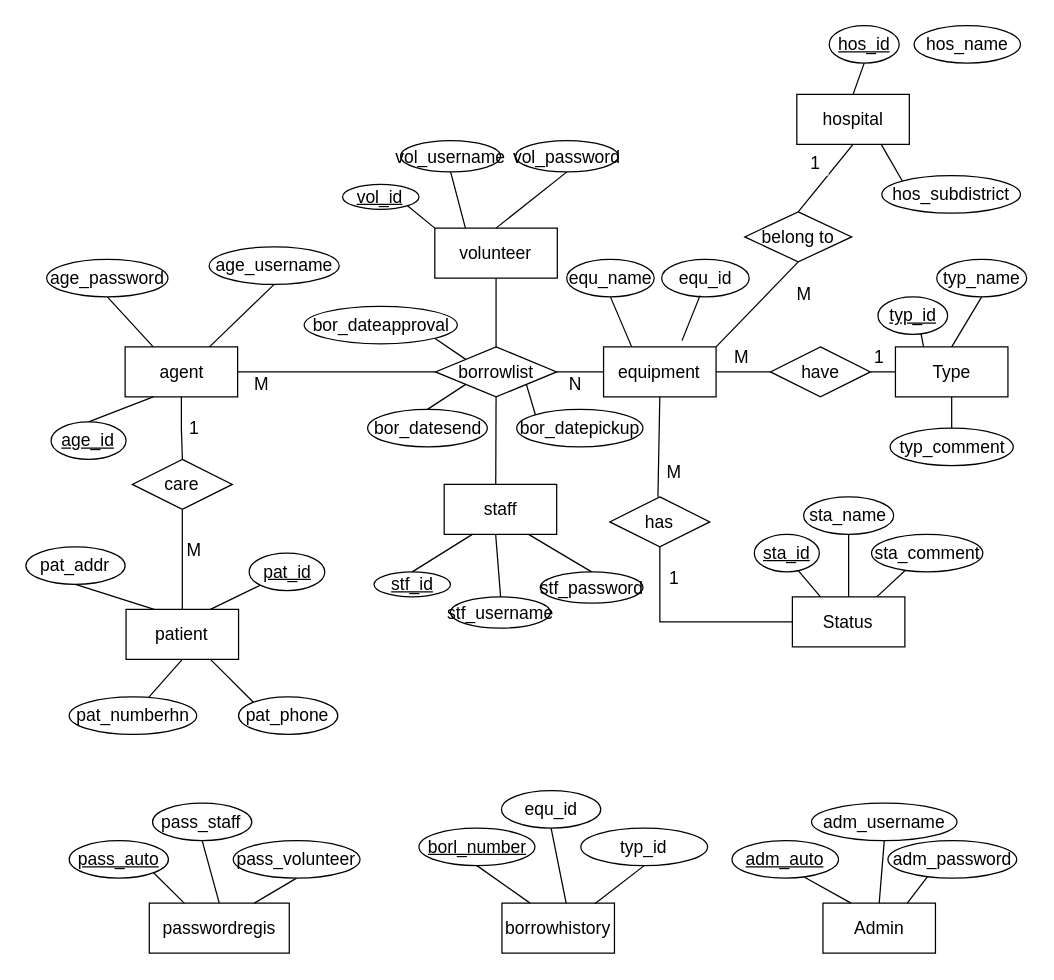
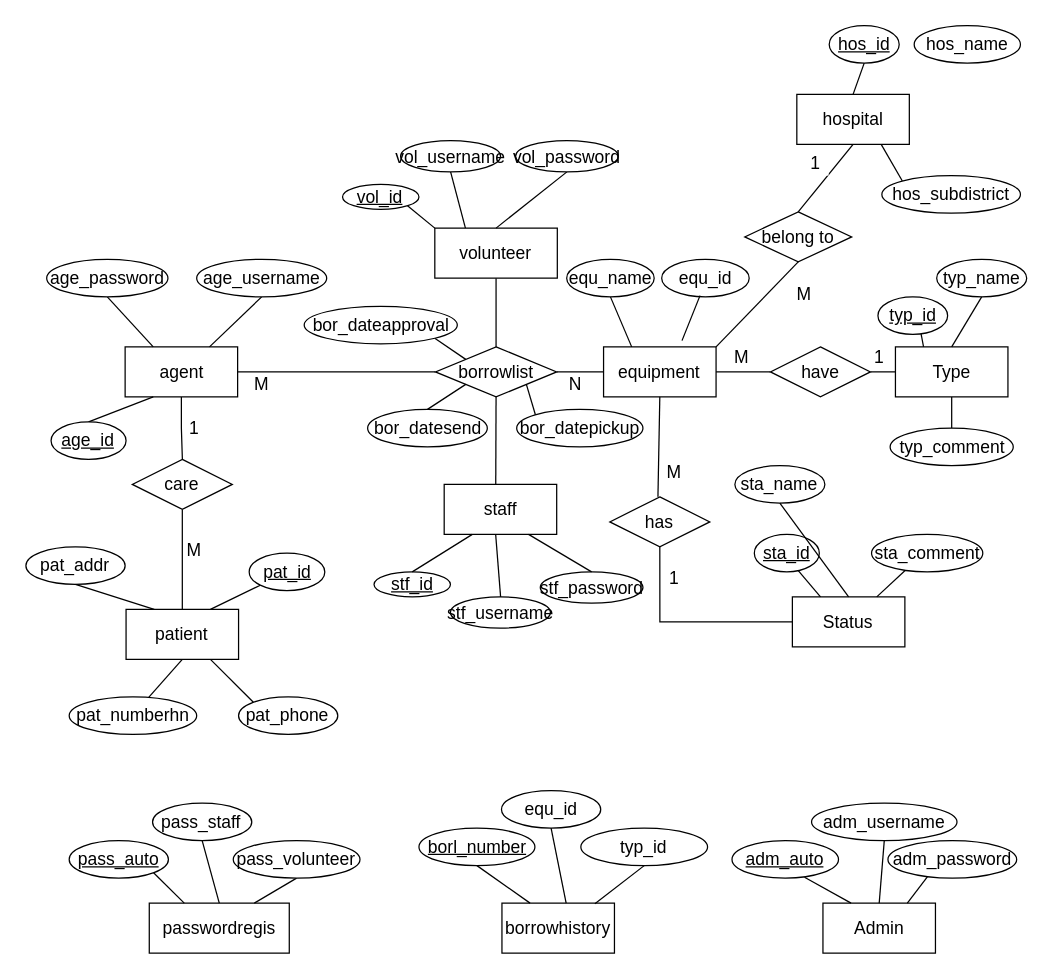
- <mxCell id="37" value="&lt;font&gt;age_username&lt;/font&gt;" style="ellipse;whiteSpace=wrap;html=1;fontSize=14;" parent="1" vertex="1"><mxGeometry x="166.75" y="197" width="104" height="30" as="geometry" /></mxCell>
+ <mxCell id="37" value="&lt;font&gt;age_username&lt;/font&gt;" style="ellipse;whiteSpace=wrap;html=1;fontSize=14;" parent="1" vertex="1"><mxGeometry x="156.75" y="207" width="104" height="30" as="geometry" /></mxCell>
- <mxCell id="50" value="&lt;font&gt;sta_name&lt;/font&gt;" style="ellipse;whiteSpace=wrap;html=1;fontSize=14;" parent="1" vertex="1"><mxGeometry x="642.3" y="397" width="72" height="30" as="geometry" /></mxCell>
+ <mxCell id="50" value="&lt;font&gt;sta_name&lt;/font&gt;" style="ellipse;whiteSpace=wrap;html=1;fontSize=14;" parent="1" vertex="1"><mxGeometry x="587.3" y="372" width="72" height="30" as="geometry" /></mxCell>
